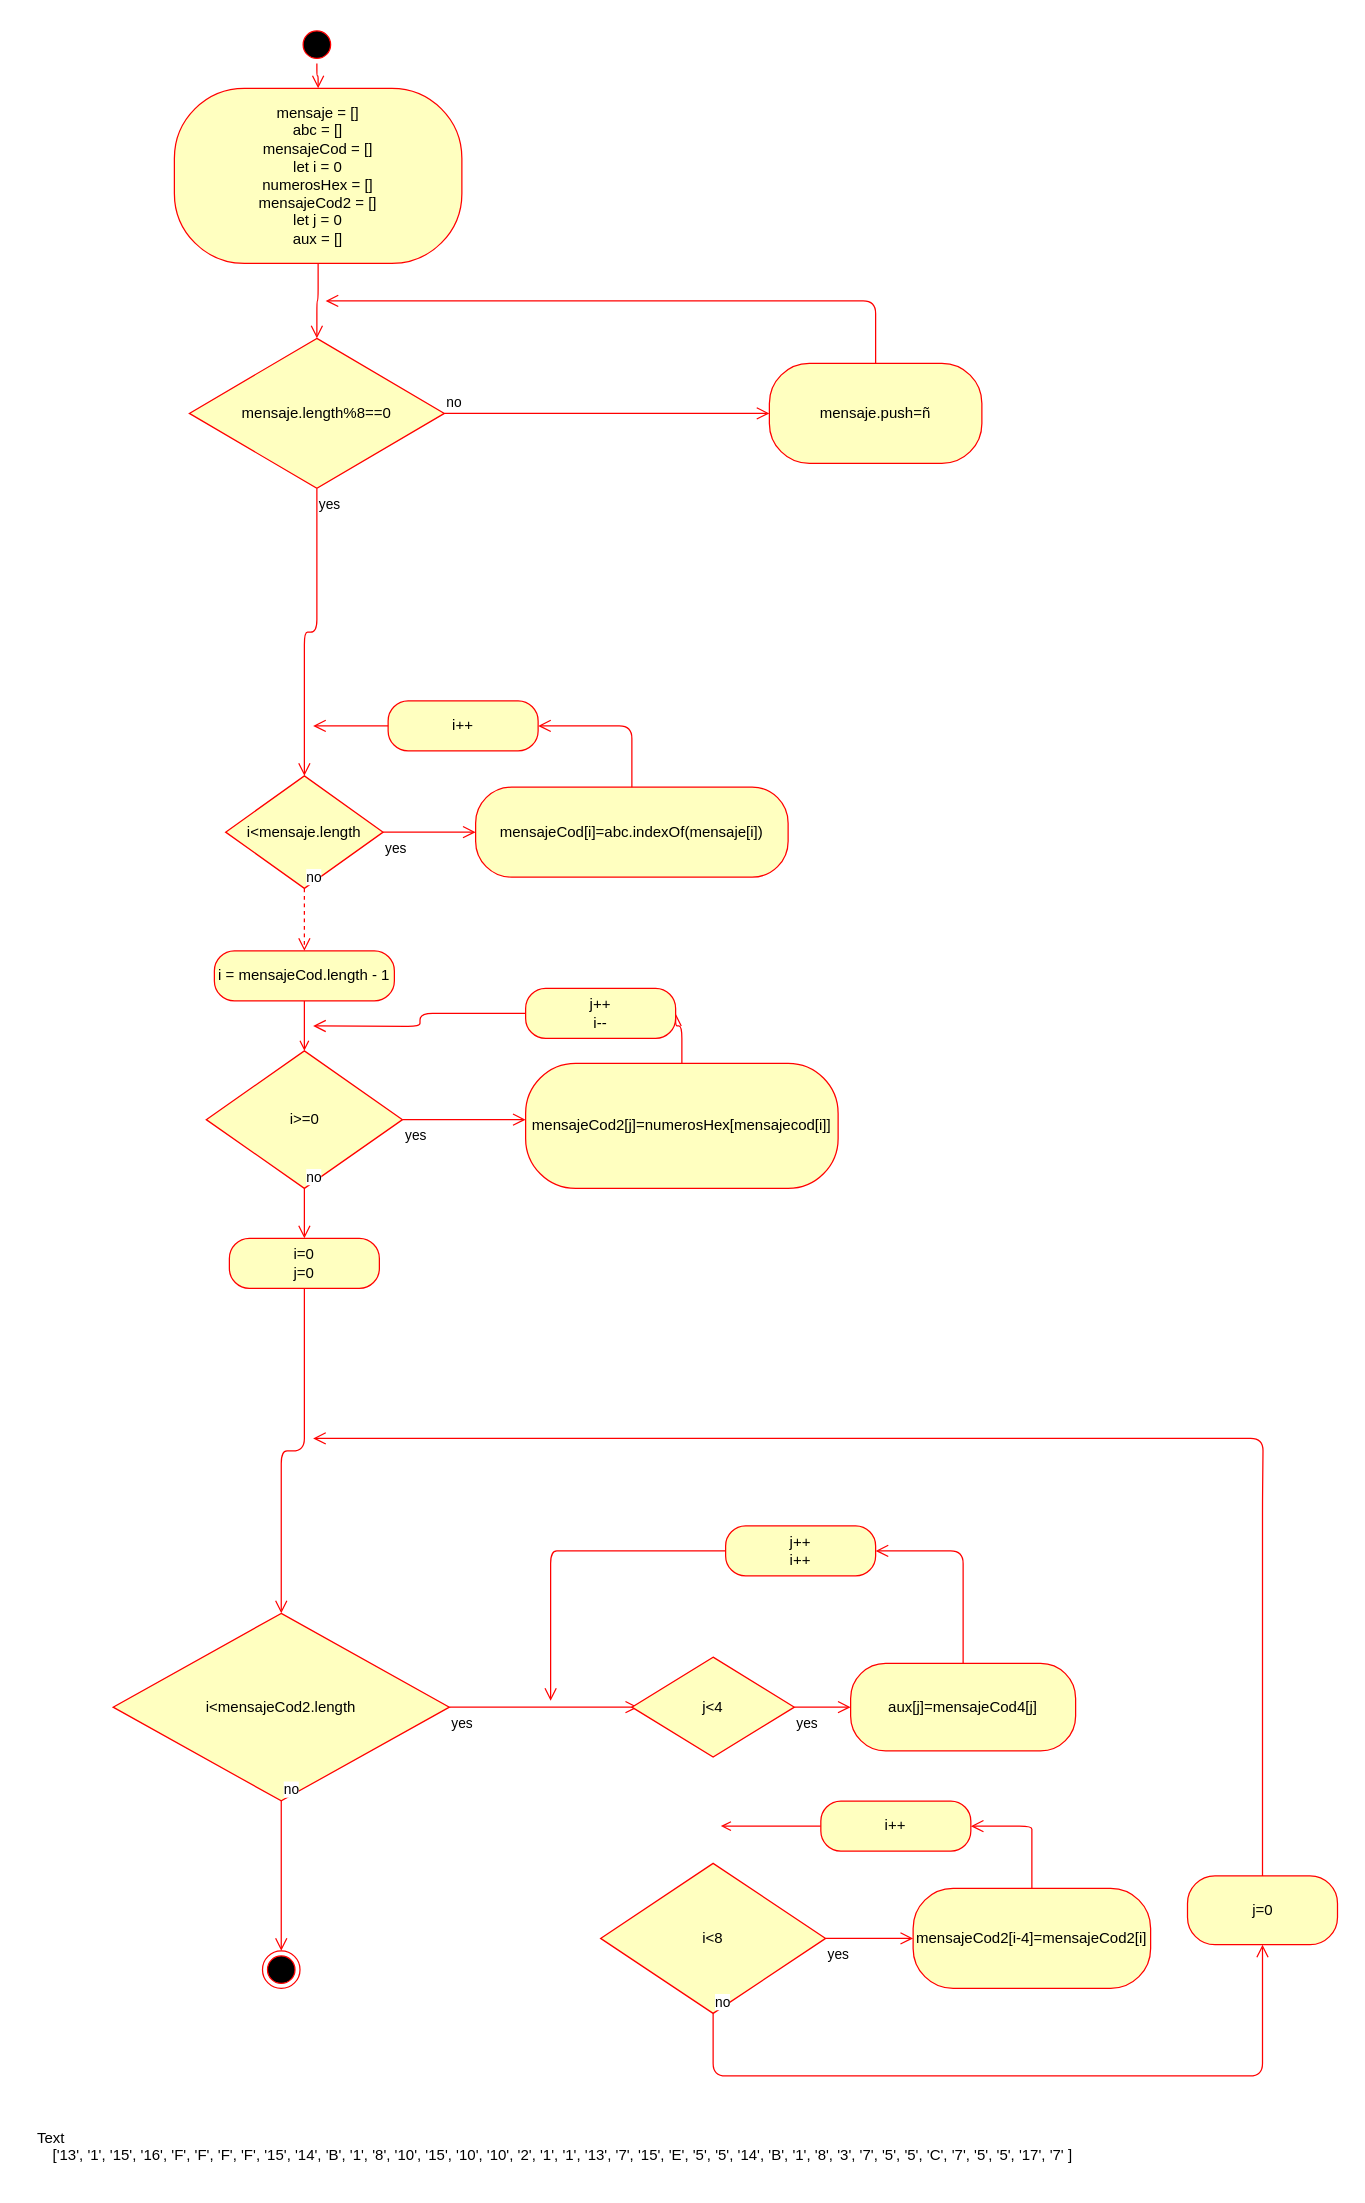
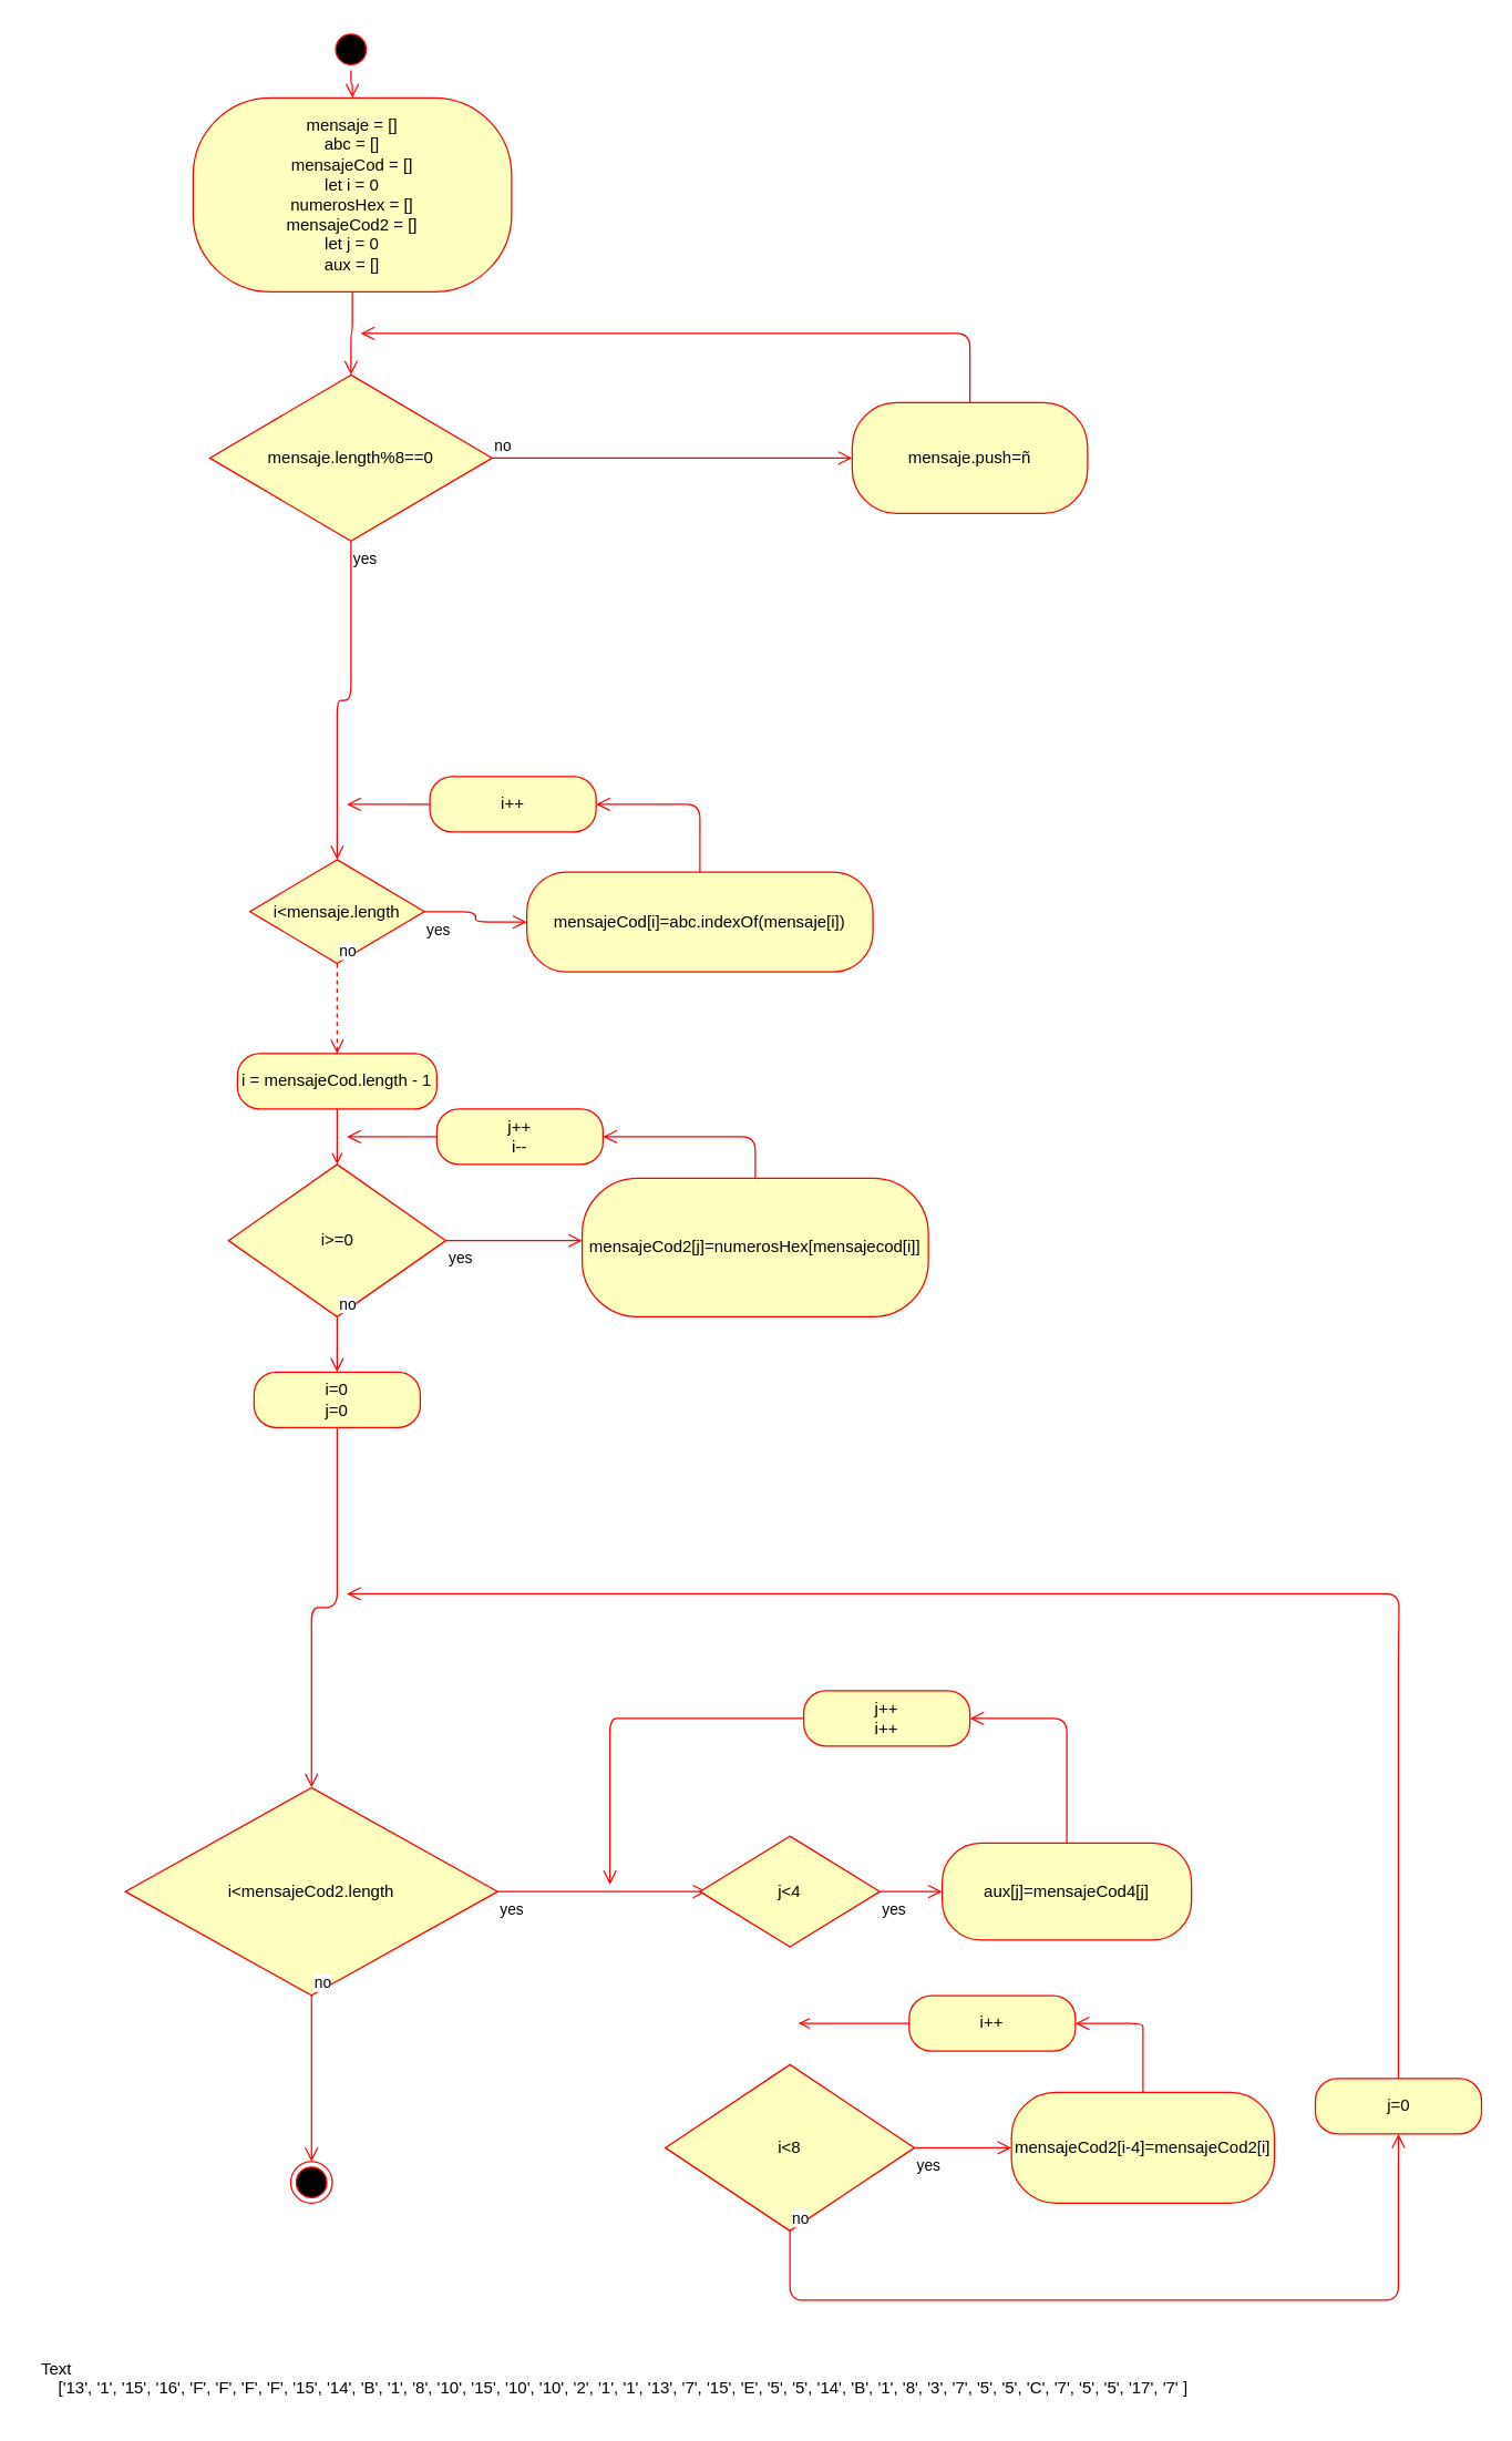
- <mxCell id="6" value="i&amp;lt;mensaje.length" style="rhombus;whiteSpace=wrap;html=1;fillColor=#ffffc0;strokeColor=#ff0000;" parent="1" vertex="1"><mxGeometry x="180" y="620" width="126" height="90" as="geometry" /></mxCell>
+ <mxCell id="6" value="i&amp;lt;mensaje.length" style="rhombus;whiteSpace=wrap;html=1;fillColor=#ffffc0;strokeColor=#ff0000;" parent="1" vertex="1"><mxGeometry x="180" y="620" width="126" height="75" as="geometry" /></mxCell>
- <mxCell id="20" value="j++&lt;br&gt;i--" style="rounded=1;whiteSpace=wrap;html=1;arcSize=40;fontColor=#000000;fillColor=#ffffc0;strokeColor=#ff0000;" parent="1" vertex="1"><mxGeometry x="420" y="790" width="120" height="40" as="geometry" /></mxCell>
+ <mxCell id="20" value="j++&lt;br&gt;i--" style="rounded=1;whiteSpace=wrap;html=1;arcSize=40;fontColor=#000000;fillColor=#ffffc0;strokeColor=#ff0000;" parent="1" vertex="1"><mxGeometry x="315" y="800" width="120" height="40" as="geometry" /></mxCell>
- <mxCell id="40" value="j=0&lt;br&gt;" style="rounded=1;whiteSpace=wrap;html=1;arcSize=40;fontColor=#000000;fillColor=#ffffc0;strokeColor=#ff0000;" parent="1" vertex="1"><mxGeometry x="949.5" y="1500" width="120" height="55" as="geometry" /></mxCell>
+ <mxCell id="40" value="j=0&lt;br&gt;" style="rounded=1;whiteSpace=wrap;html=1;arcSize=40;fontColor=#000000;fillColor=#ffffc0;strokeColor=#ff0000;" parent="1" vertex="1"><mxGeometry x="949.5" y="1500" width="120" height="40" as="geometry" /></mxCell>
